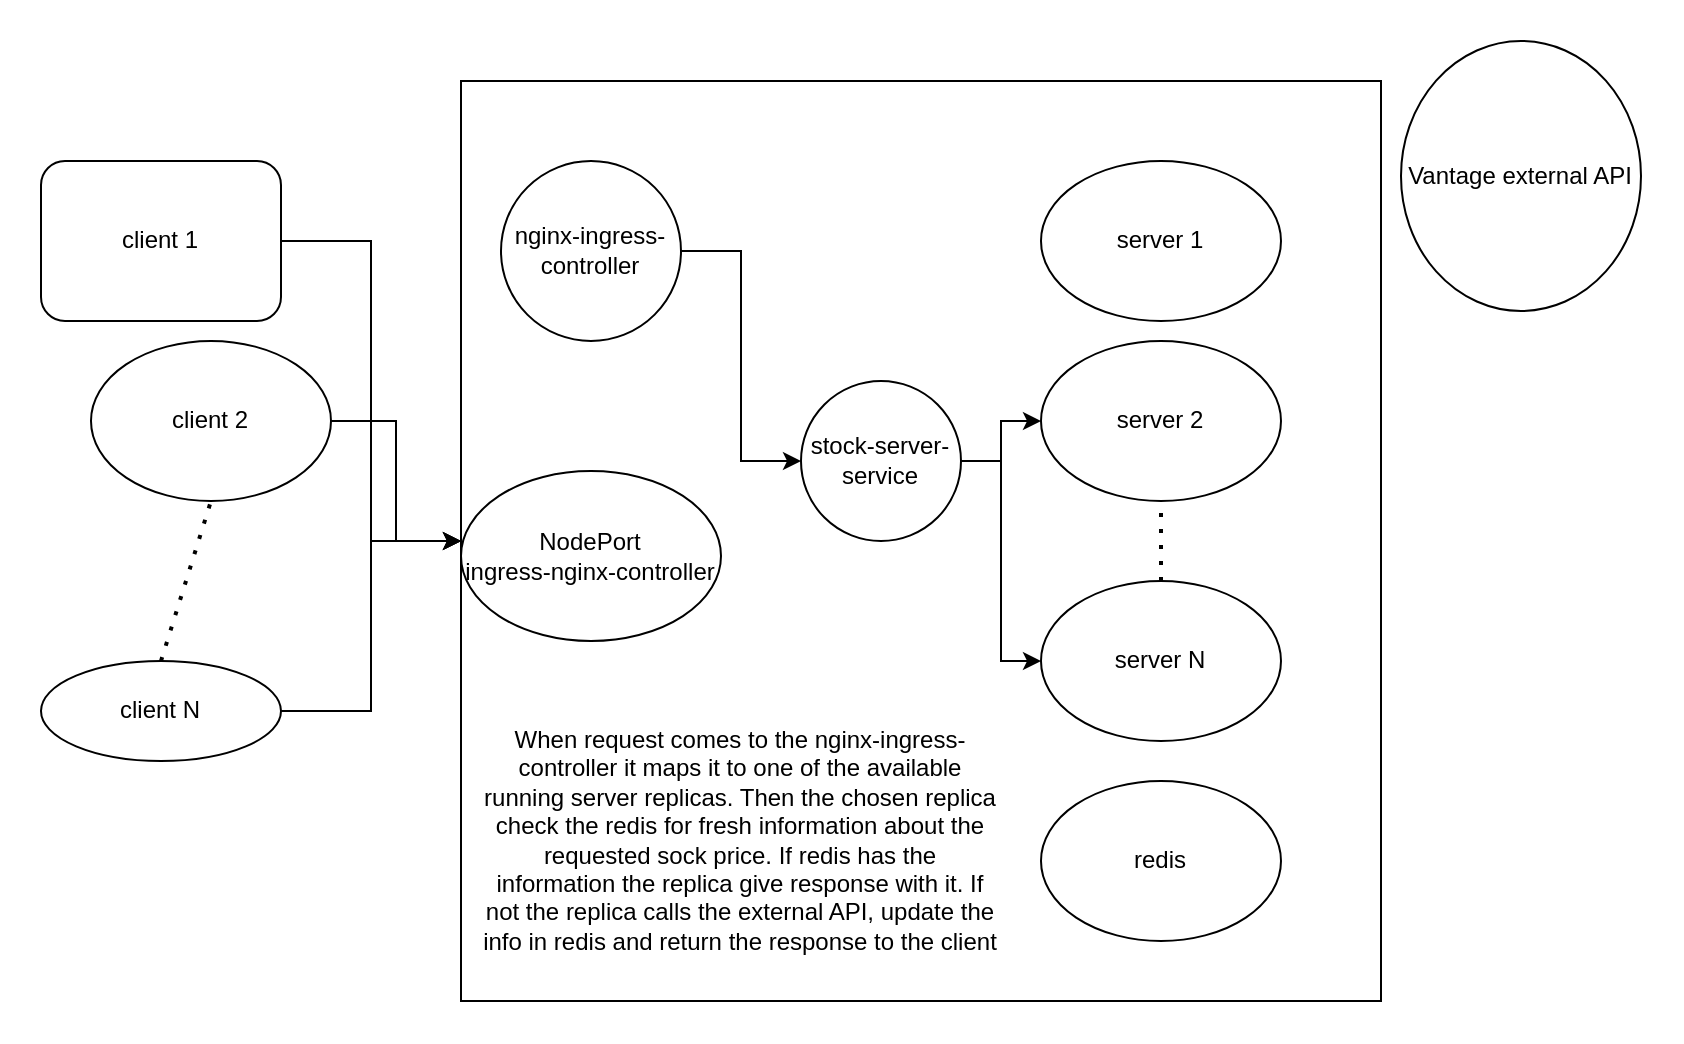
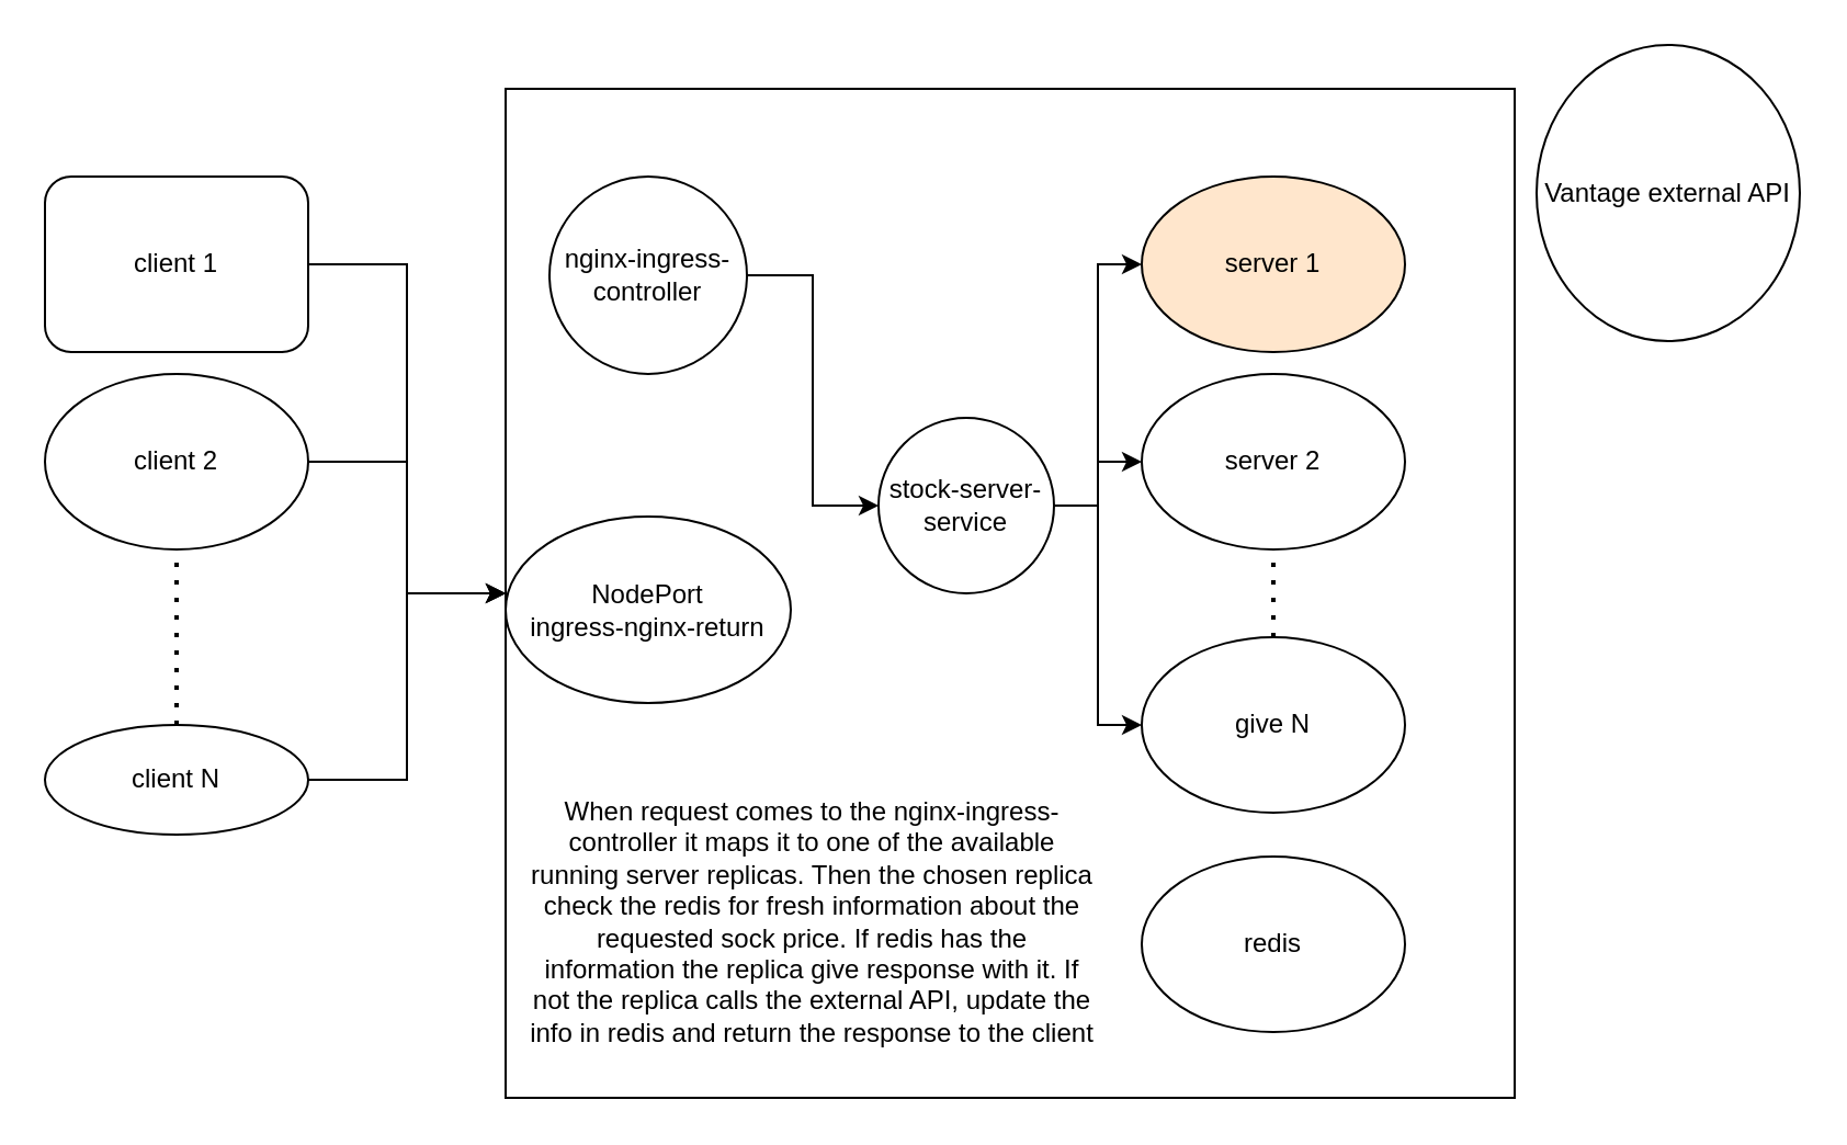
- <mxCell id="13" value="server 1" style="ellipse;whiteSpace=wrap;html=1;" vertex="1" parent="1"><mxGeometry x="520" y="80" width="120" height="80" as="geometry" /></mxCell>
+ <mxCell id="13" value="server 1" style="ellipse;whiteSpace=wrap;html=1;fillColor=#ffe6cc;" vertex="1" parent="1"><mxGeometry x="520" y="80" width="120" height="80" as="geometry" /></mxCell>
+ <mxCell id="17" style="edgeStyle=orthogonalEdgeStyle;rounded=0;orthogonalLoop=1;jettySize=auto;html=1;entryX=0;entryY=0.5;entryDx=0;entryDy=0;" edge="1" parent="1" source="20" target="13"><mxGeometry relative="1" as="geometry" /></mxCell>
- <mxCell id="8" value="client 2" style="ellipse;whiteSpace=wrap;html=1;" vertex="1" parent="1"><mxGeometry x="45" y="170" width="120" height="80" as="geometry" /></mxCell>
+ <mxCell id="8" value="client 2" style="ellipse;whiteSpace=wrap;html=1;" vertex="1" parent="1"><mxGeometry x="20" y="170" width="120" height="80" as="geometry" /></mxCell>
- <mxCell id="10" value="NodePort&lt;br&gt;ingress-nginx-controller" style="ellipse;whiteSpace=wrap;html=1;" vertex="1" parent="1"><mxGeometry x="230" y="235" width="130" height="85" as="geometry" /></mxCell>
+ <mxCell id="10" value="NodePort&lt;br&gt;ingress-nginx-return" style="ellipse;whiteSpace=wrap;html=1;" vertex="1" parent="1"><mxGeometry x="230" y="235" width="130" height="85" as="geometry" /></mxCell>
- <mxCell id="14" value="server N" style="ellipse;whiteSpace=wrap;html=1;" vertex="1" parent="1"><mxGeometry x="520" y="290" width="120" height="80" as="geometry" /></mxCell>
+ <mxCell id="14" value="give N" style="ellipse;whiteSpace=wrap;html=1;" vertex="1" parent="1"><mxGeometry x="520" y="290" width="120" height="80" as="geometry" /></mxCell>
